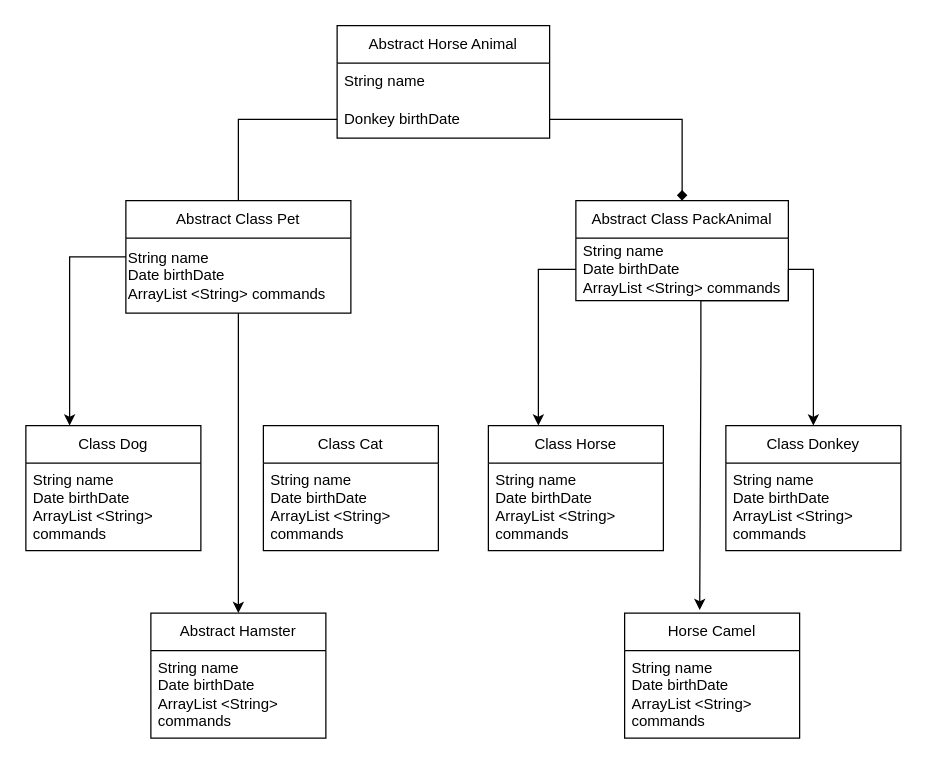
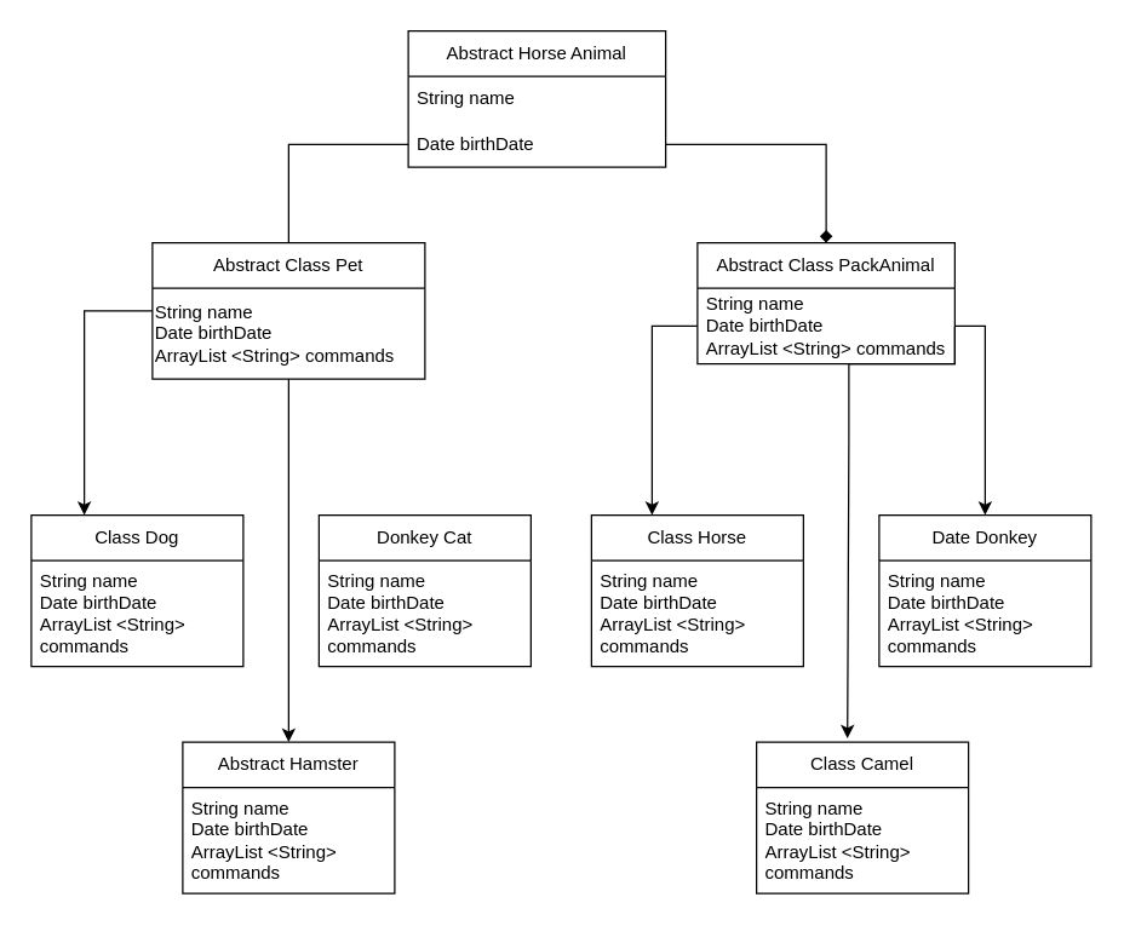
- <mxCell id="4" value="Donkey birthDate" style="text;strokeColor=none;fillColor=none;align=left;verticalAlign=middle;spacingLeft=4;spacingRight=4;overflow=hidden;points=[[0,0.5],[1,0.5]];portConstraint=eastwest;rotatable=0;whiteSpace=wrap;html=1;" parent="2" vertex="1"><mxGeometry y="60" width="170" height="30" as="geometry" /></mxCell>
+ <mxCell id="4" value="Date birthDate" style="text;strokeColor=none;fillColor=none;align=left;verticalAlign=middle;spacingLeft=4;spacingRight=4;overflow=hidden;points=[[0,0.5],[1,0.5]];portConstraint=eastwest;rotatable=0;whiteSpace=wrap;html=1;" parent="2" vertex="1"><mxGeometry y="60" width="170" height="30" as="geometry" /></mxCell>
- <mxCell id="12" value="Class Cat" style="swimlane;fontStyle=0;childLayout=stackLayout;horizontal=1;startSize=30;horizontalStack=0;resizeParent=1;resizeParentMax=0;resizeLast=0;collapsible=1;marginBottom=0;whiteSpace=wrap;html=1;" parent="1" vertex="1"><mxGeometry x="210" y="340" width="140" height="100" as="geometry" /></mxCell>
+ <mxCell id="12" value="Donkey Cat" style="swimlane;fontStyle=0;childLayout=stackLayout;horizontal=1;startSize=30;horizontalStack=0;resizeParent=1;resizeParentMax=0;resizeLast=0;collapsible=1;marginBottom=0;whiteSpace=wrap;html=1;" parent="1" vertex="1"><mxGeometry x="210" y="340" width="140" height="100" as="geometry" /></mxCell>
- <mxCell id="18" value="Class Donkey" style="swimlane;fontStyle=0;childLayout=stackLayout;horizontal=1;startSize=30;horizontalStack=0;resizeParent=1;resizeParentMax=0;resizeLast=0;collapsible=1;marginBottom=0;whiteSpace=wrap;html=1;" parent="1" vertex="1"><mxGeometry x="580" y="340" width="140" height="100" as="geometry" /></mxCell>
+ <mxCell id="18" value="Date Donkey" style="swimlane;fontStyle=0;childLayout=stackLayout;horizontal=1;startSize=30;horizontalStack=0;resizeParent=1;resizeParentMax=0;resizeLast=0;collapsible=1;marginBottom=0;whiteSpace=wrap;html=1;" parent="1" vertex="1"><mxGeometry x="580" y="340" width="140" height="100" as="geometry" /></mxCell>
- <mxCell id="20" value="Horse Camel" style="swimlane;fontStyle=0;childLayout=stackLayout;horizontal=1;startSize=30;horizontalStack=0;resizeParent=1;resizeParentMax=0;resizeLast=0;collapsible=1;marginBottom=0;whiteSpace=wrap;html=1;" parent="1" vertex="1"><mxGeometry x="499" y="490" width="140" height="100" as="geometry" /></mxCell>
+ <mxCell id="20" value="Class Camel" style="swimlane;fontStyle=0;childLayout=stackLayout;horizontal=1;startSize=30;horizontalStack=0;resizeParent=1;resizeParentMax=0;resizeLast=0;collapsible=1;marginBottom=0;whiteSpace=wrap;html=1;" parent="1" vertex="1"><mxGeometry x="499" y="490" width="140" height="100" as="geometry" /></mxCell>
